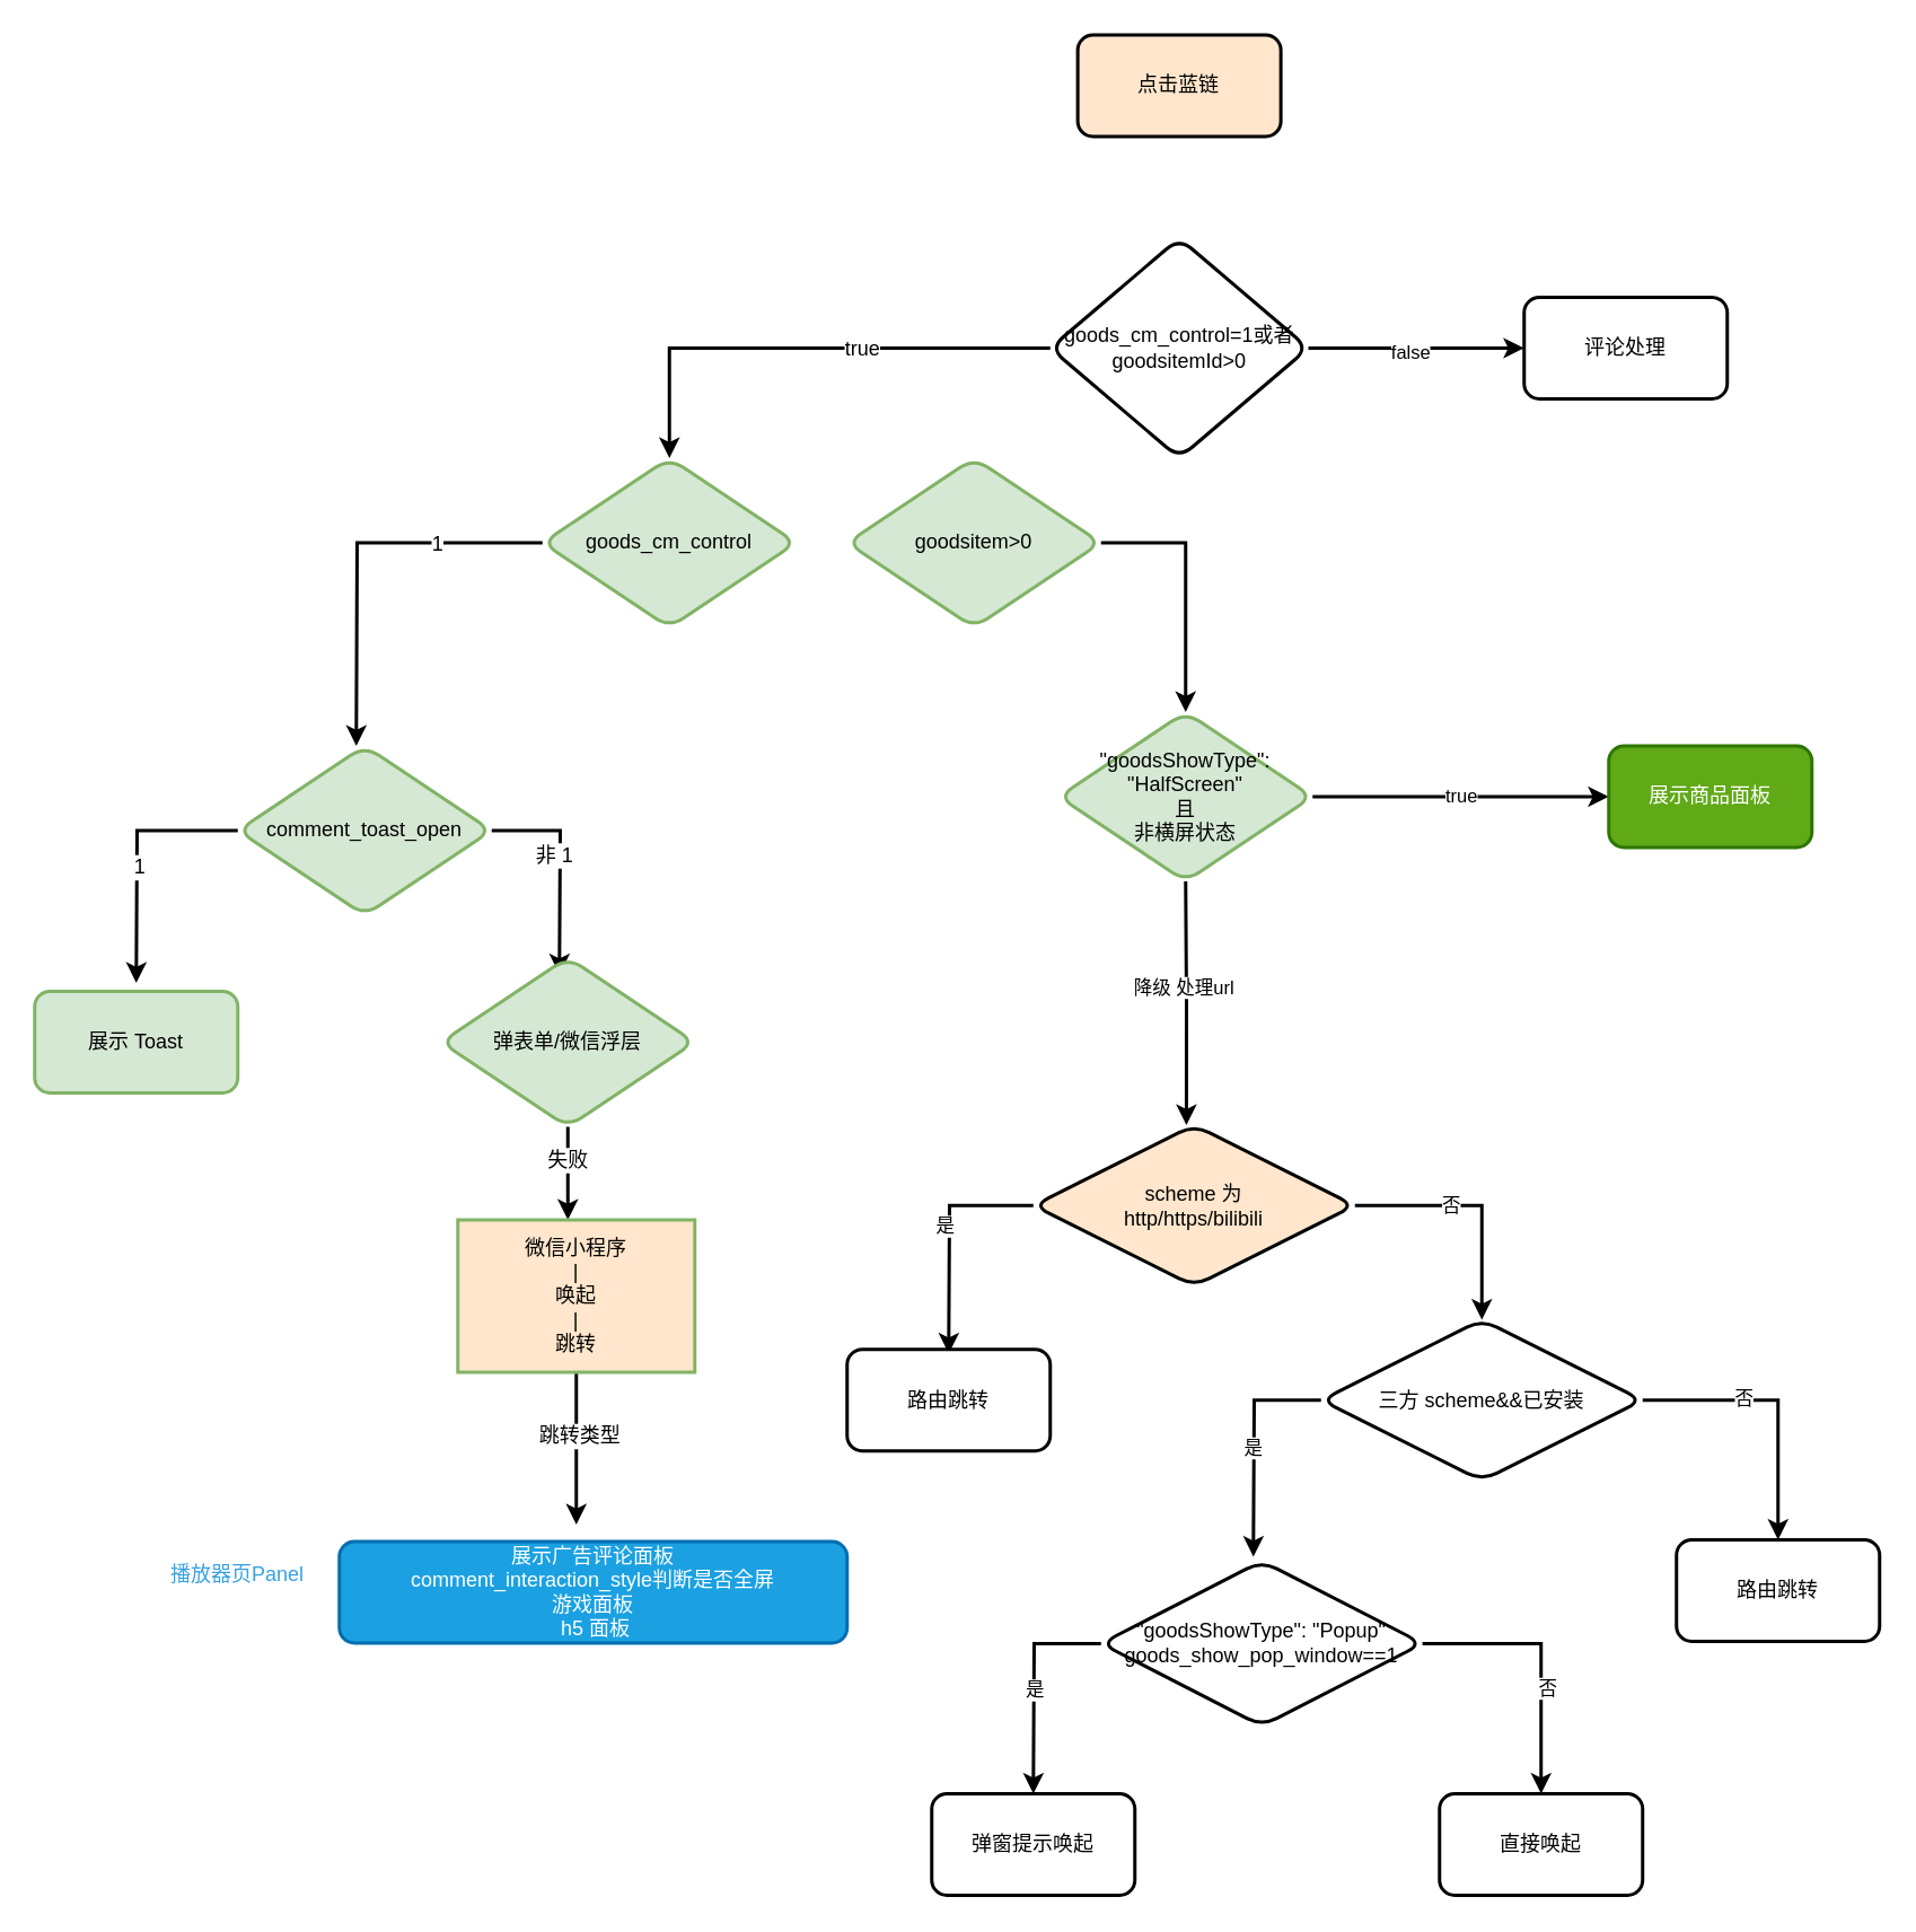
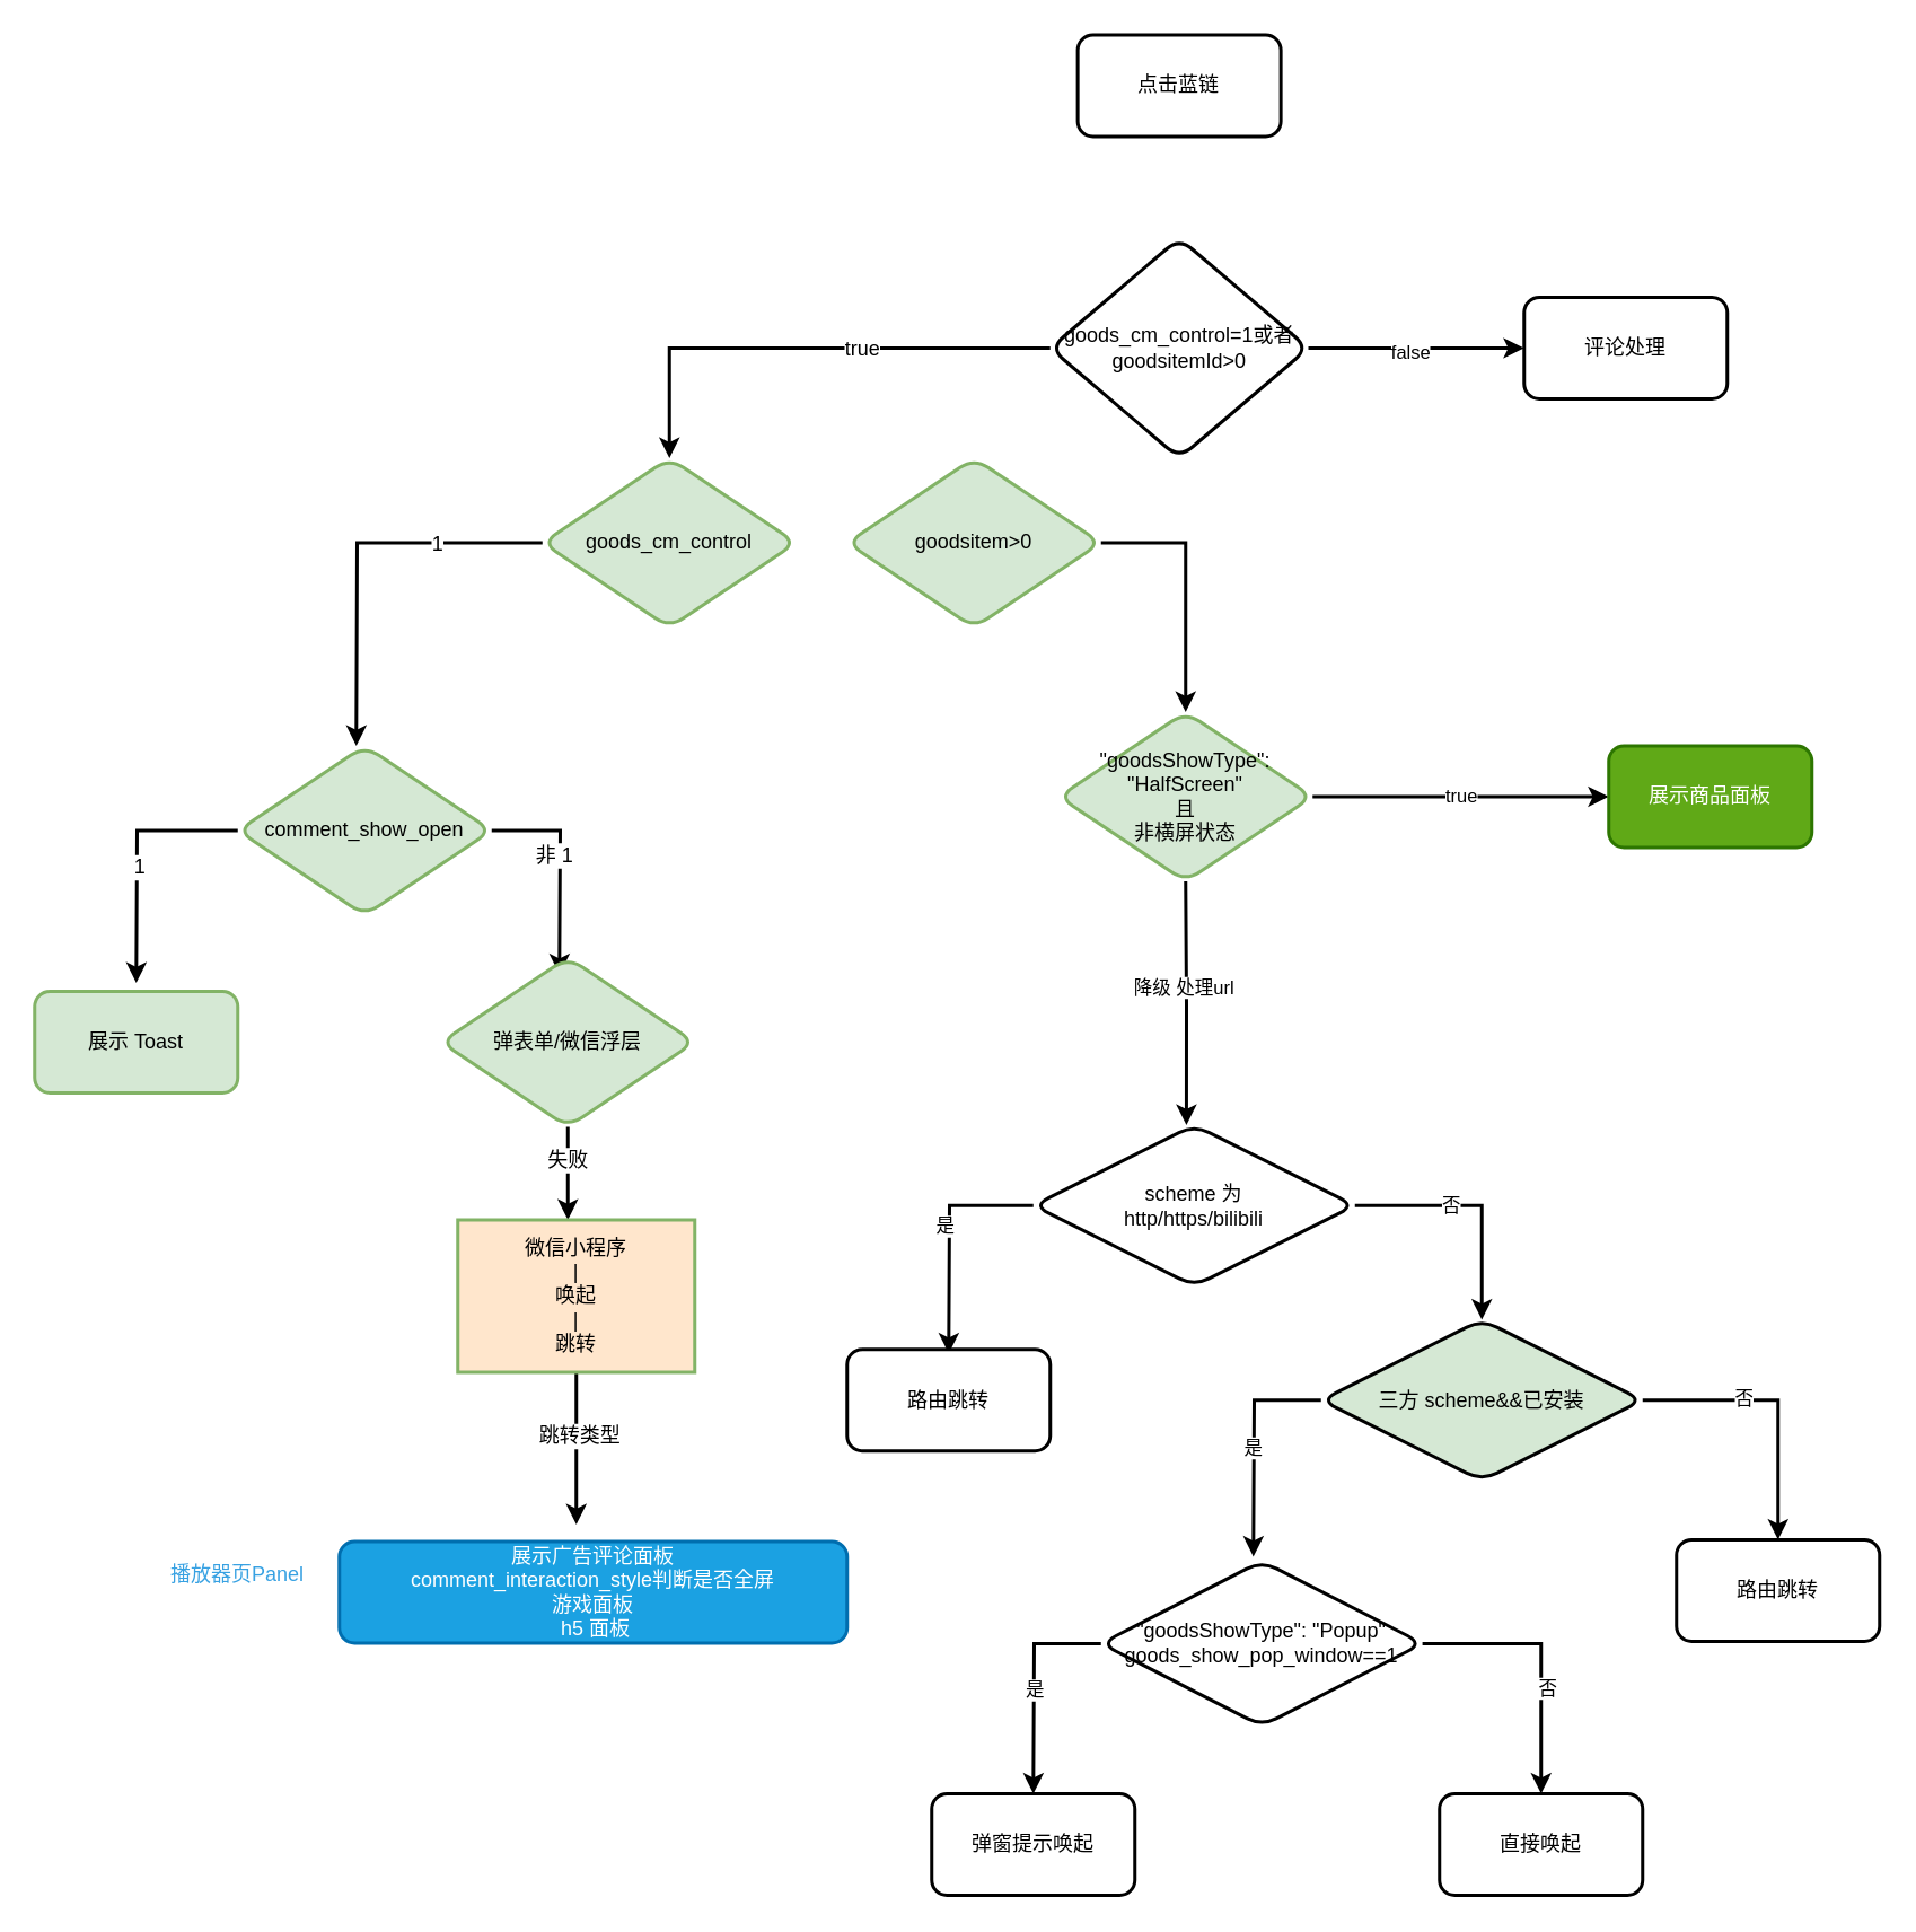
- <mxCell id="2" value="点击蓝链" style="rounded=1;whiteSpace=wrap;html=1;strokeWidth=2;fillColor=#ffe6cc;" parent="1" vertex="1"><mxGeometry x="636.25" y="20" width="120" height="60" as="geometry" /></mxCell>
+ <mxCell id="2" value="点击蓝链" style="rounded=1;whiteSpace=wrap;html=1;strokeWidth=2;" parent="1" vertex="1"><mxGeometry x="636.25" y="20" width="120" height="60" as="geometry" /></mxCell>
- <mxCell id="19" value="comment_toast_open" style="rhombus;whiteSpace=wrap;html=1;rounded=1;strokeColor=#82b366;strokeWidth=2;fontFamily=Helvetica;fontSize=12;fillColor=#d5e8d4;" parent="1" vertex="1"><mxGeometry x="140" y="440" width="150" height="100" as="geometry" /></mxCell>
+ <mxCell id="19" value="comment_show_open" style="rhombus;whiteSpace=wrap;html=1;rounded=1;strokeColor=#82b366;strokeWidth=2;fontFamily=Helvetica;fontSize=12;fillColor=#d5e8d4;" parent="1" vertex="1"><mxGeometry x="140" y="440" width="150" height="100" as="geometry" /></mxCell>
- <mxCell id="35" value="scheme 为&lt;br&gt;http/https/bilibili" style="rhombus;whiteSpace=wrap;html=1;rounded=1;strokeWidth=2;fontFamily=Helvetica;fontSize=12;fillColor=#ffe6cc;" parent="1" vertex="1"><mxGeometry x="610" y="664" width="190" height="95" as="geometry" /></mxCell>
+ <mxCell id="35" value="scheme 为&lt;br&gt;http/https/bilibili" style="rhombus;whiteSpace=wrap;html=1;rounded=1;strokeWidth=2;fontFamily=Helvetica;fontSize=12;" parent="1" vertex="1"><mxGeometry x="610" y="664" width="190" height="95" as="geometry" /></mxCell>
- <mxCell id="41" value="三方 scheme&amp;amp;&amp;amp;已安装" style="rhombus;whiteSpace=wrap;html=1;rounded=1;strokeWidth=2;fontFamily=Helvetica;fontSize=12;" parent="1" vertex="1"><mxGeometry x="780" y="779" width="190" height="95" as="geometry" /></mxCell>
+ <mxCell id="41" value="三方 scheme&amp;amp;&amp;amp;已安装" style="rhombus;whiteSpace=wrap;html=1;rounded=1;strokeWidth=2;fontFamily=Helvetica;fontSize=12;fillColor=#d5e8d4;" parent="1" vertex="1"><mxGeometry x="780" y="779" width="190" height="95" as="geometry" /></mxCell>
